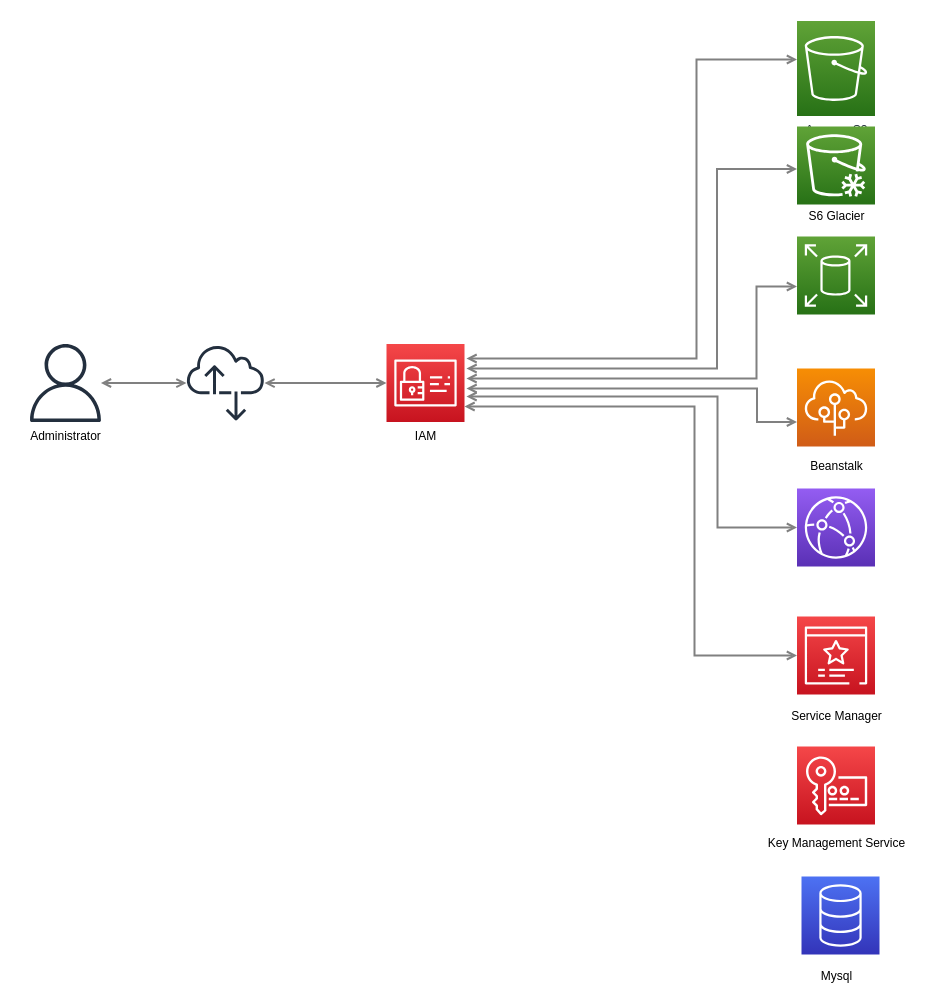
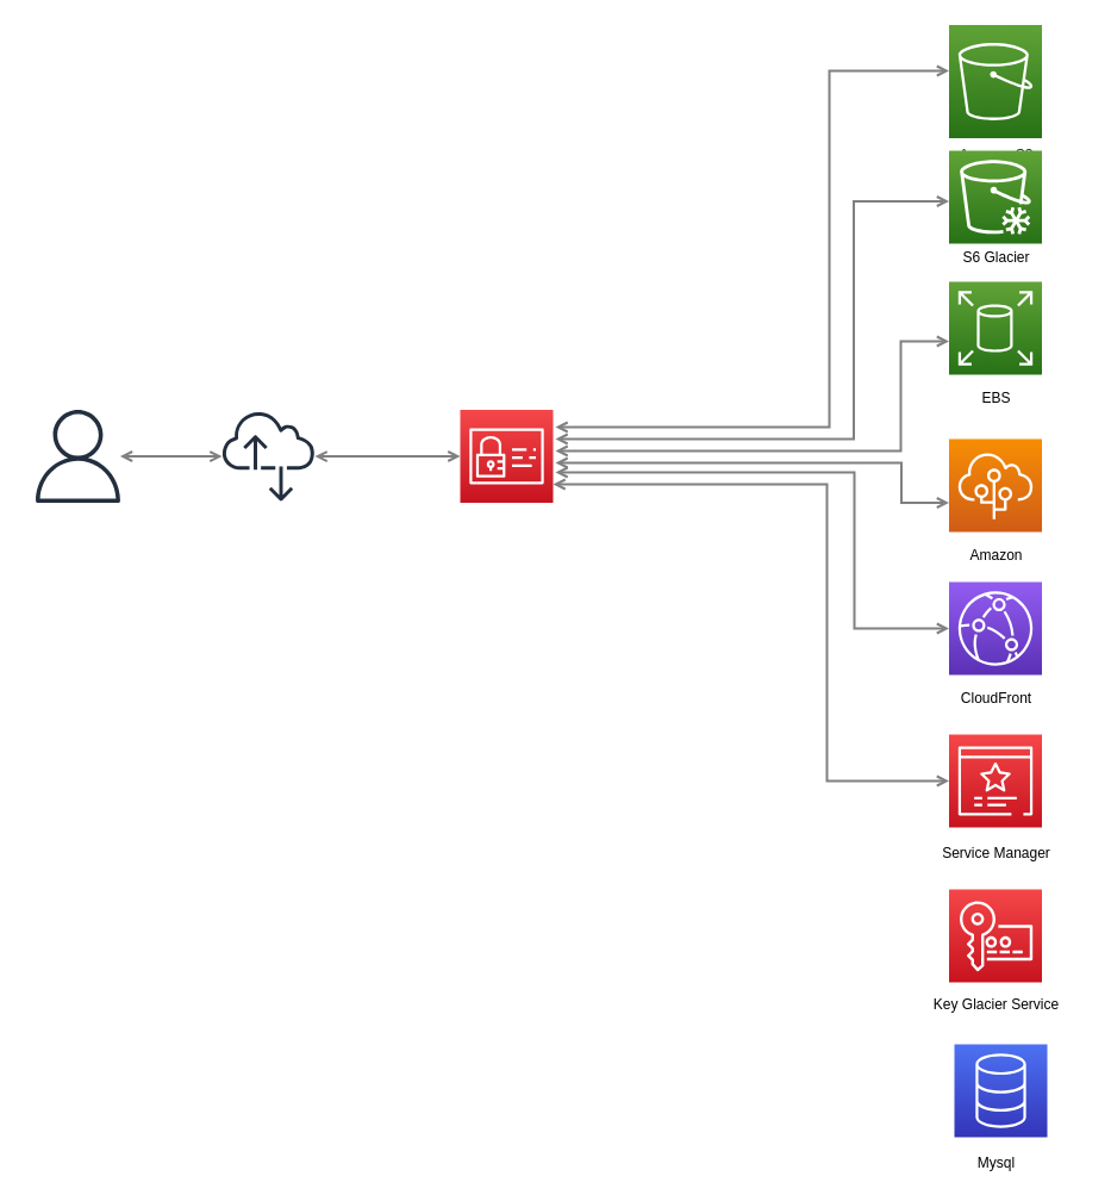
+ <mxCell id="20" value="EBS" style="text;html=1;resizable=0;autosize=1;align=center;verticalAlign=middle;points=[];fillColor=none;strokeColor=none;rounded=0;" vertex="1" parent="18"><mxGeometry x="19" y="87.5" width="40" height="20" as="geometry" /></mxCell>
- <mxCell id="23" value="Administrator" style="text;html=1;resizable=0;autosize=1;align=center;verticalAlign=middle;points=[];fillColor=none;strokeColor=none;rounded=0;" vertex="1" parent="21"><mxGeometry y="82.5" width="90" height="20" as="geometry" /></mxCell>
- <mxCell id="14" value="IAM" style="text;html=1;resizable=0;autosize=1;align=center;verticalAlign=middle;points=[];fillColor=none;strokeColor=none;rounded=0;" vertex="1" parent="12"><mxGeometry x="19" y="82.5" width="40" height="20" as="geometry" /></mxCell>
- <mxCell id="26" value="Beanstalk" style="text;html=1;resizable=0;autosize=1;align=center;verticalAlign=middle;points=[];fillColor=none;strokeColor=none;rounded=0;" vertex="1" parent="24"><mxGeometry x="4" y="88" width="70" height="20" as="geometry" /></mxCell>
+ <mxCell id="26" value="Amazon" style="text;html=1;resizable=0;autosize=1;align=center;verticalAlign=middle;points=[];fillColor=none;strokeColor=none;rounded=0;" vertex="1" parent="24"><mxGeometry x="4" y="88" width="70" height="20" as="geometry" /></mxCell>
+ <mxCell id="29" value="CloudFront" style="text;html=1;resizable=0;autosize=1;align=center;verticalAlign=middle;points=[];fillColor=none;strokeColor=none;rounded=0;" vertex="1" parent="27"><mxGeometry x="4" y="88" width="70" height="20" as="geometry" /></mxCell>
- <mxCell id="32" value="Key Management Service" style="text;html=1;resizable=0;autosize=1;align=center;verticalAlign=middle;points=[];fillColor=none;strokeColor=none;rounded=0;" vertex="1" parent="30"><mxGeometry y="87" width="150" height="20" as="geometry" /></mxCell>
+ <mxCell id="32" value="Key Glacier Service" style="text;html=1;resizable=0;autosize=1;align=center;verticalAlign=middle;points=[];fillColor=none;strokeColor=none;rounded=0;" vertex="1" parent="30"><mxGeometry y="87" width="150" height="20" as="geometry" /></mxCell>
